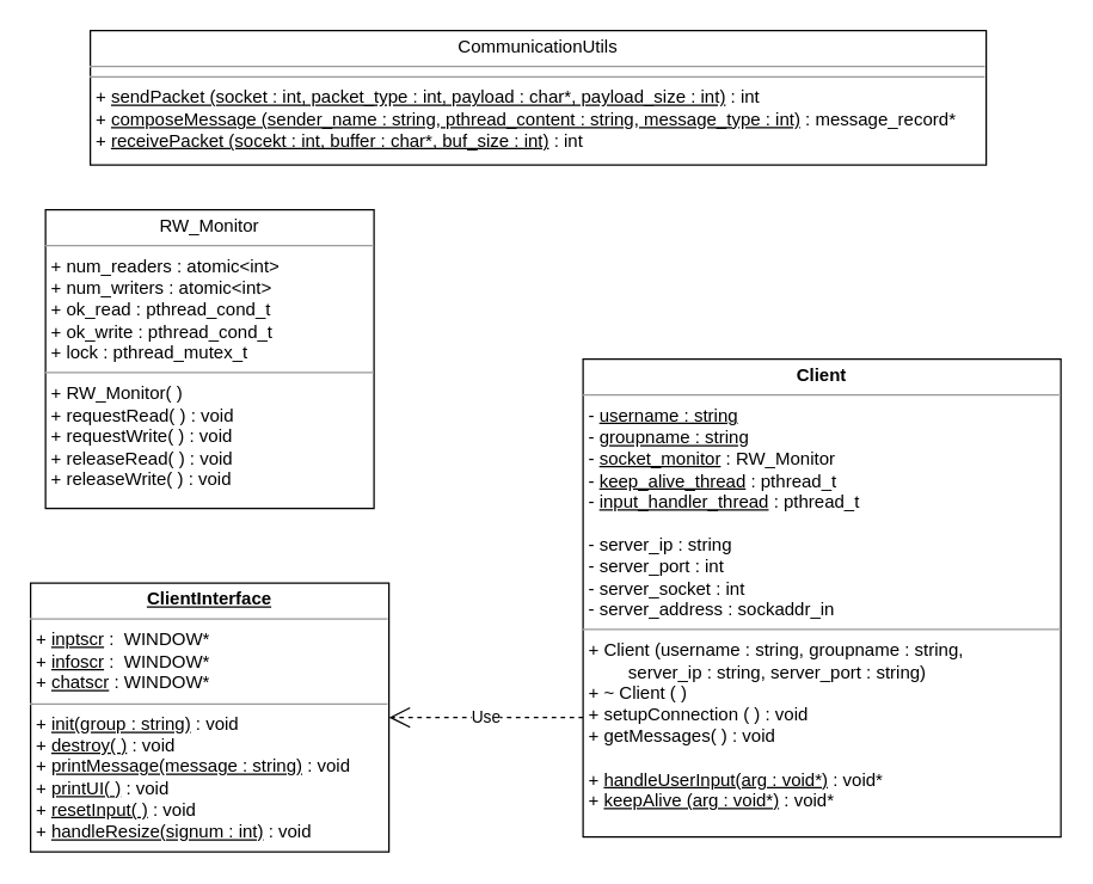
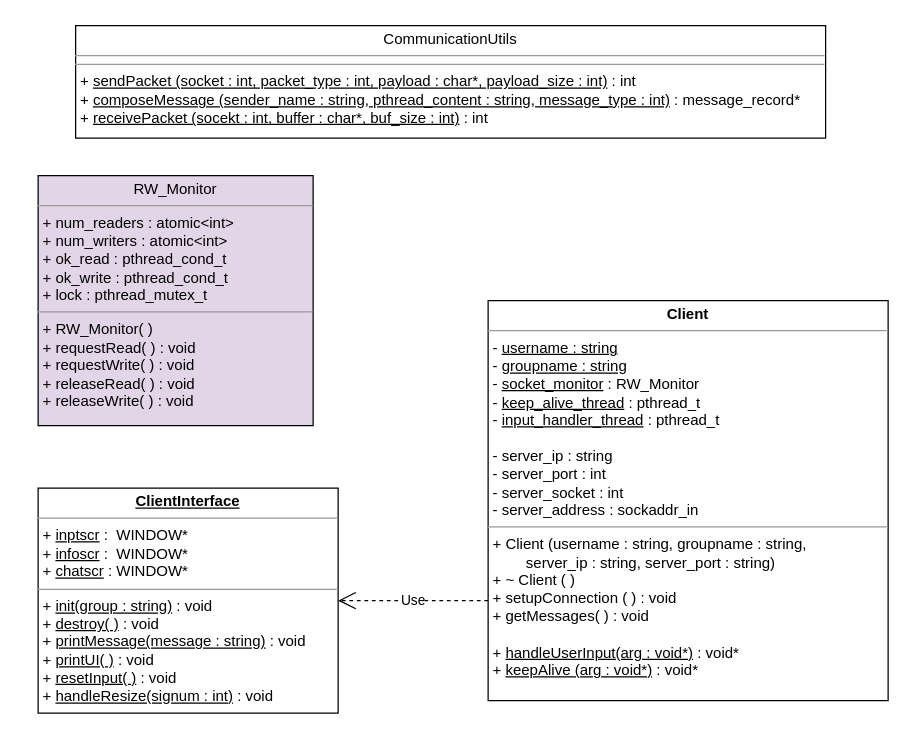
- <mxCell id="2" value="&lt;p style=&quot;margin: 0px ; margin-top: 4px ; text-align: center&quot;&gt;RW_Monitor&lt;br&gt;&lt;/p&gt;&lt;hr size=&quot;1&quot;&gt;&lt;p style=&quot;margin: 0px ; margin-left: 4px&quot;&gt;+ num_readers : atomic&amp;lt;int&amp;gt;&lt;/p&gt;&lt;p style=&quot;margin: 0px ; margin-left: 4px&quot;&gt;+ num_writers : atomic&amp;lt;int&amp;gt;&lt;/p&gt;&lt;p style=&quot;margin: 0px ; margin-left: 4px&quot;&gt;+ ok_read : pthread_cond_t&lt;/p&gt;&lt;p style=&quot;margin: 0px ; margin-left: 4px&quot;&gt;+ ok_write : pthread_cond_t&lt;/p&gt;&lt;p style=&quot;margin: 0px ; margin-left: 4px&quot;&gt;+ lock : pthread_mutex_t&lt;br&gt;&lt;/p&gt;&lt;hr size=&quot;1&quot;&gt;&lt;p style=&quot;margin: 0px ; margin-left: 4px&quot;&gt;+ RW_Monitor( )&lt;/p&gt;&lt;p style=&quot;margin: 0px ; margin-left: 4px&quot;&gt;+ requestRead( ) : void&lt;br&gt;&lt;/p&gt;&lt;p style=&quot;margin: 0px ; margin-left: 4px&quot;&gt;+ requestWrite( ) : void&lt;br&gt;+ releaseRead( ) : void&lt;br&gt;&lt;/p&gt;&lt;p style=&quot;margin: 0px ; margin-left: 4px&quot;&gt;+ releaseWrite( ) : void&lt;br&gt;&lt;/p&gt;" style="verticalAlign=top;align=left;overflow=fill;fontSize=12;fontFamily=Helvetica;html=1;" vertex="1" parent="1"><mxGeometry x="30" y="140" width="220" height="200" as="geometry" /></mxCell>
+ <mxCell id="2" value="&lt;p style=&quot;margin: 0px ; margin-top: 4px ; text-align: center&quot;&gt;RW_Monitor&lt;br&gt;&lt;/p&gt;&lt;hr size=&quot;1&quot;&gt;&lt;p style=&quot;margin: 0px ; margin-left: 4px&quot;&gt;+ num_readers : atomic&amp;lt;int&amp;gt;&lt;/p&gt;&lt;p style=&quot;margin: 0px ; margin-left: 4px&quot;&gt;+ num_writers : atomic&amp;lt;int&amp;gt;&lt;/p&gt;&lt;p style=&quot;margin: 0px ; margin-left: 4px&quot;&gt;+ ok_read : pthread_cond_t&lt;/p&gt;&lt;p style=&quot;margin: 0px ; margin-left: 4px&quot;&gt;+ ok_write : pthread_cond_t&lt;/p&gt;&lt;p style=&quot;margin: 0px ; margin-left: 4px&quot;&gt;+ lock : pthread_mutex_t&lt;br&gt;&lt;/p&gt;&lt;hr size=&quot;1&quot;&gt;&lt;p style=&quot;margin: 0px ; margin-left: 4px&quot;&gt;+ RW_Monitor( )&lt;/p&gt;&lt;p style=&quot;margin: 0px ; margin-left: 4px&quot;&gt;+ requestRead( ) : void&lt;br&gt;&lt;/p&gt;&lt;p style=&quot;margin: 0px ; margin-left: 4px&quot;&gt;+ requestWrite( ) : void&lt;br&gt;+ releaseRead( ) : void&lt;br&gt;&lt;/p&gt;&lt;p style=&quot;margin: 0px ; margin-left: 4px&quot;&gt;+ releaseWrite( ) : void&lt;br&gt;&lt;/p&gt;" style="verticalAlign=top;align=left;overflow=fill;fontSize=12;fontFamily=Helvetica;html=1;fillColor=#e1d5e7;" vertex="1" parent="1"><mxGeometry x="30" y="140" width="220" height="200" as="geometry" /></mxCell>
- <mxCell id="5" value="&lt;p style=&quot;margin: 0px ; margin-top: 4px ; text-align: center&quot;&gt;&lt;u&gt;&lt;b&gt;ClientInterface&lt;/b&gt;&lt;/u&gt;&lt;/p&gt;&lt;hr size=&quot;1&quot;&gt;&lt;p style=&quot;margin: 0px ; margin-left: 4px&quot;&gt;+ &lt;u&gt;inptscr&lt;/u&gt; :&amp;nbsp; WINDOW*&lt;/p&gt;&lt;p style=&quot;margin: 0px ; margin-left: 4px&quot;&gt;+ &lt;u&gt;infoscr&lt;/u&gt; :&amp;nbsp; WINDOW*&lt;/p&gt;&lt;p style=&quot;margin: 0px ; margin-left: 4px&quot;&gt;+ &lt;u&gt;chatscr&lt;/u&gt; : WINDOW*&lt;br&gt;&lt;/p&gt;&lt;hr size=&quot;1&quot;&gt;&lt;p style=&quot;margin: 0px ; margin-left: 4px&quot;&gt;+ &lt;u&gt;init(group : string)&lt;/u&gt; : void&lt;/p&gt;&lt;p style=&quot;margin: 0px ; margin-left: 4px&quot;&gt;+ &lt;u&gt;destroy( )&lt;/u&gt; : void&lt;/p&gt;&lt;p style=&quot;margin: 0px ; margin-left: 4px&quot;&gt;+ &lt;u&gt;printMessage(message : string)&lt;/u&gt; : void&lt;/p&gt;&lt;p style=&quot;margin: 0px ; margin-left: 4px&quot;&gt;+ &lt;u&gt;printUI( )&lt;/u&gt; : void&lt;/p&gt;&lt;p style=&quot;margin: 0px ; margin-left: 4px&quot;&gt;+ &lt;u&gt;resetInput( )&lt;/u&gt; : void&lt;/p&gt;&lt;p style=&quot;margin: 0px ; margin-left: 4px&quot;&gt;+ &lt;u&gt;handleResize(signum : int)&lt;/u&gt; : void&lt;br&gt;&lt;/p&gt;" style="verticalAlign=top;align=left;overflow=fill;fontSize=12;fontFamily=Helvetica;html=1;" vertex="1" parent="1"><mxGeometry x="20" y="390" width="240" height="180" as="geometry" /></mxCell>
+ <mxCell id="5" value="&lt;p style=&quot;margin: 0px ; margin-top: 4px ; text-align: center&quot;&gt;&lt;u&gt;&lt;b&gt;ClientInterface&lt;/b&gt;&lt;/u&gt;&lt;/p&gt;&lt;hr size=&quot;1&quot;&gt;&lt;p style=&quot;margin: 0px ; margin-left: 4px&quot;&gt;+ &lt;u&gt;inptscr&lt;/u&gt; :&amp;nbsp; WINDOW*&lt;/p&gt;&lt;p style=&quot;margin: 0px ; margin-left: 4px&quot;&gt;+ &lt;u&gt;infoscr&lt;/u&gt; :&amp;nbsp; WINDOW*&lt;/p&gt;&lt;p style=&quot;margin: 0px ; margin-left: 4px&quot;&gt;+ &lt;u&gt;chatscr&lt;/u&gt; : WINDOW*&lt;br&gt;&lt;/p&gt;&lt;hr size=&quot;1&quot;&gt;&lt;p style=&quot;margin: 0px ; margin-left: 4px&quot;&gt;+ &lt;u&gt;init(group : string)&lt;/u&gt; : void&lt;/p&gt;&lt;p style=&quot;margin: 0px ; margin-left: 4px&quot;&gt;+ &lt;u&gt;destroy( )&lt;/u&gt; : void&lt;/p&gt;&lt;p style=&quot;margin: 0px ; margin-left: 4px&quot;&gt;+ &lt;u&gt;printMessage(message : string)&lt;/u&gt; : void&lt;/p&gt;&lt;p style=&quot;margin: 0px ; margin-left: 4px&quot;&gt;+ &lt;u&gt;printUI( )&lt;/u&gt; : void&lt;/p&gt;&lt;p style=&quot;margin: 0px ; margin-left: 4px&quot;&gt;+ &lt;u&gt;resetInput( )&lt;/u&gt; : void&lt;/p&gt;&lt;p style=&quot;margin: 0px ; margin-left: 4px&quot;&gt;+ &lt;u&gt;handleResize(signum : int)&lt;/u&gt; : void&lt;br&gt;&lt;/p&gt;" style="verticalAlign=top;align=left;overflow=fill;fontSize=12;fontFamily=Helvetica;html=1;" vertex="1" parent="1"><mxGeometry x="30" y="390" width="240" height="180" as="geometry" /></mxCell>
